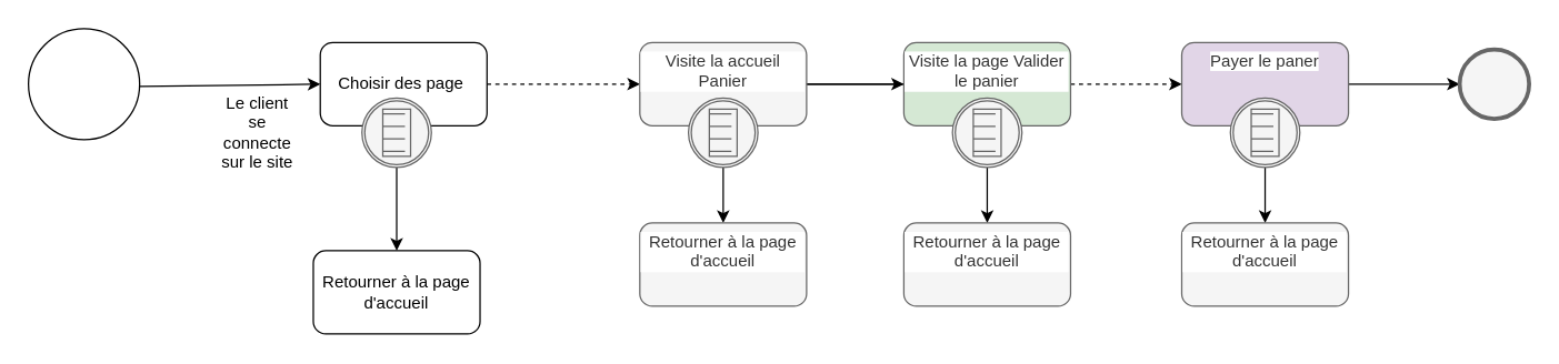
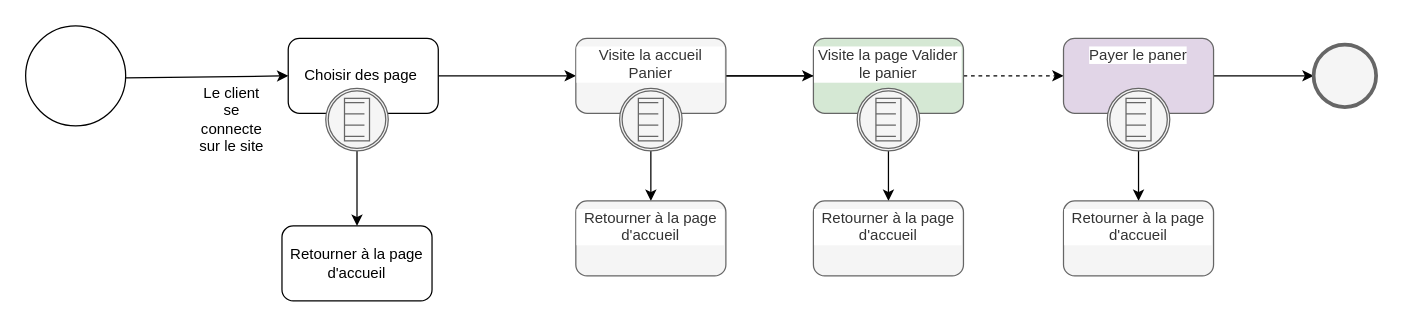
- <mxCell id="5" style="edgeStyle=none;html=1;exitX=1;exitY=0.5;exitDx=0;exitDy=0;entryX=0;entryY=0.5;entryDx=0;entryDy=0;dashed=1;" edge="1" parent="1" source="6" target="17"><mxGeometry relative="1" as="geometry" /></mxCell>
+ <mxCell id="5" style="edgeStyle=none;html=1;exitX=1;exitY=0.5;exitDx=0;exitDy=0;entryX=0;entryY=0.5;entryDx=0;entryDy=0;" edge="1" parent="1" source="6" target="17"><mxGeometry relative="1" as="geometry" /></mxCell>
